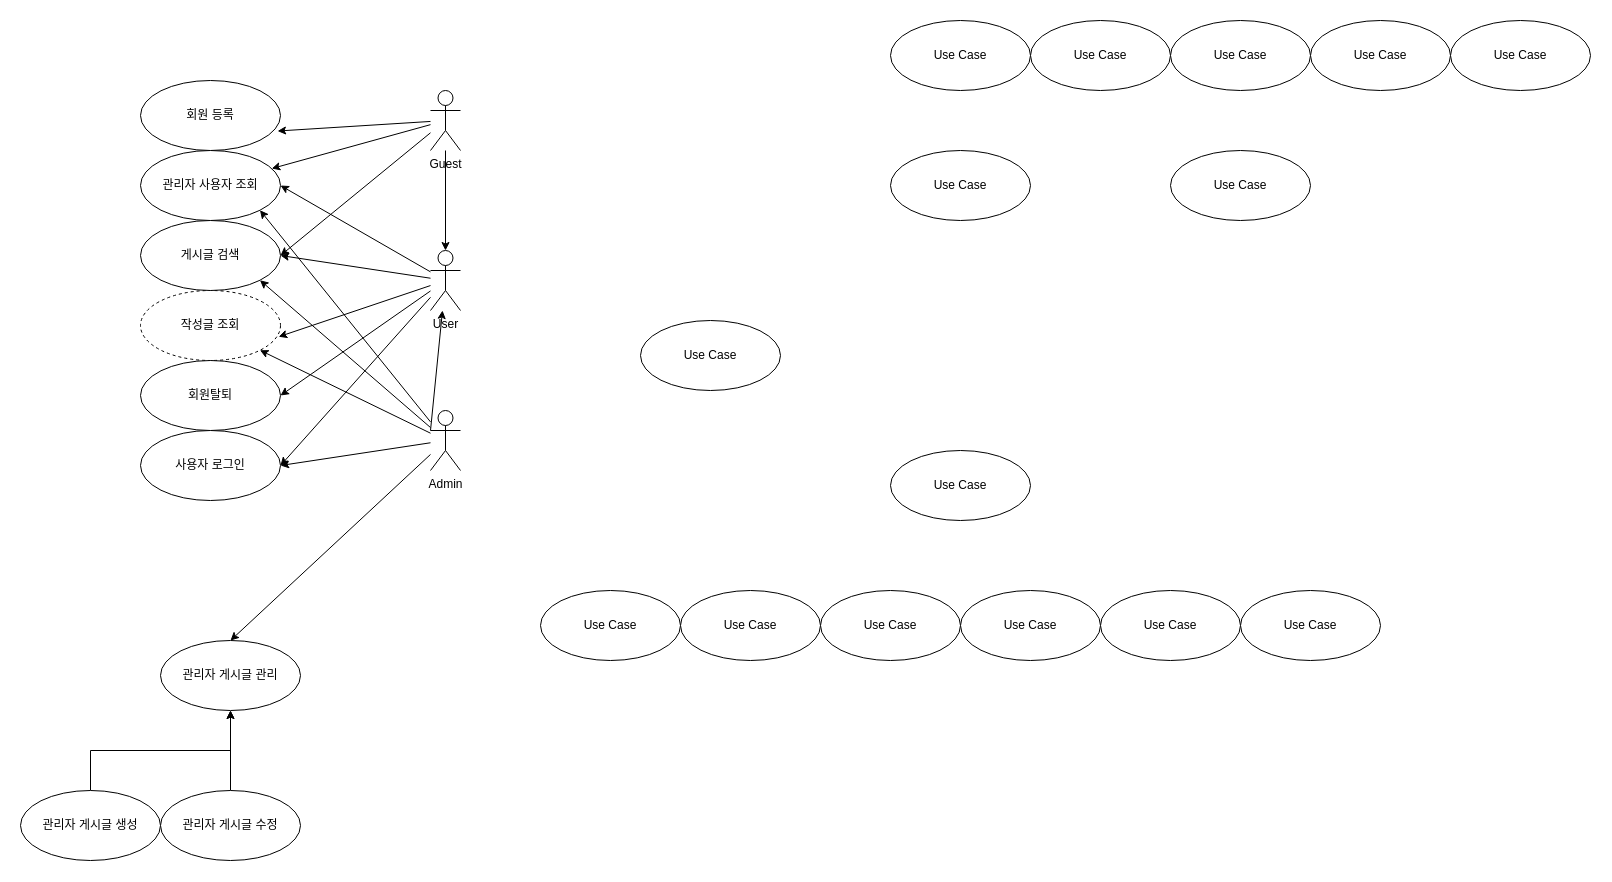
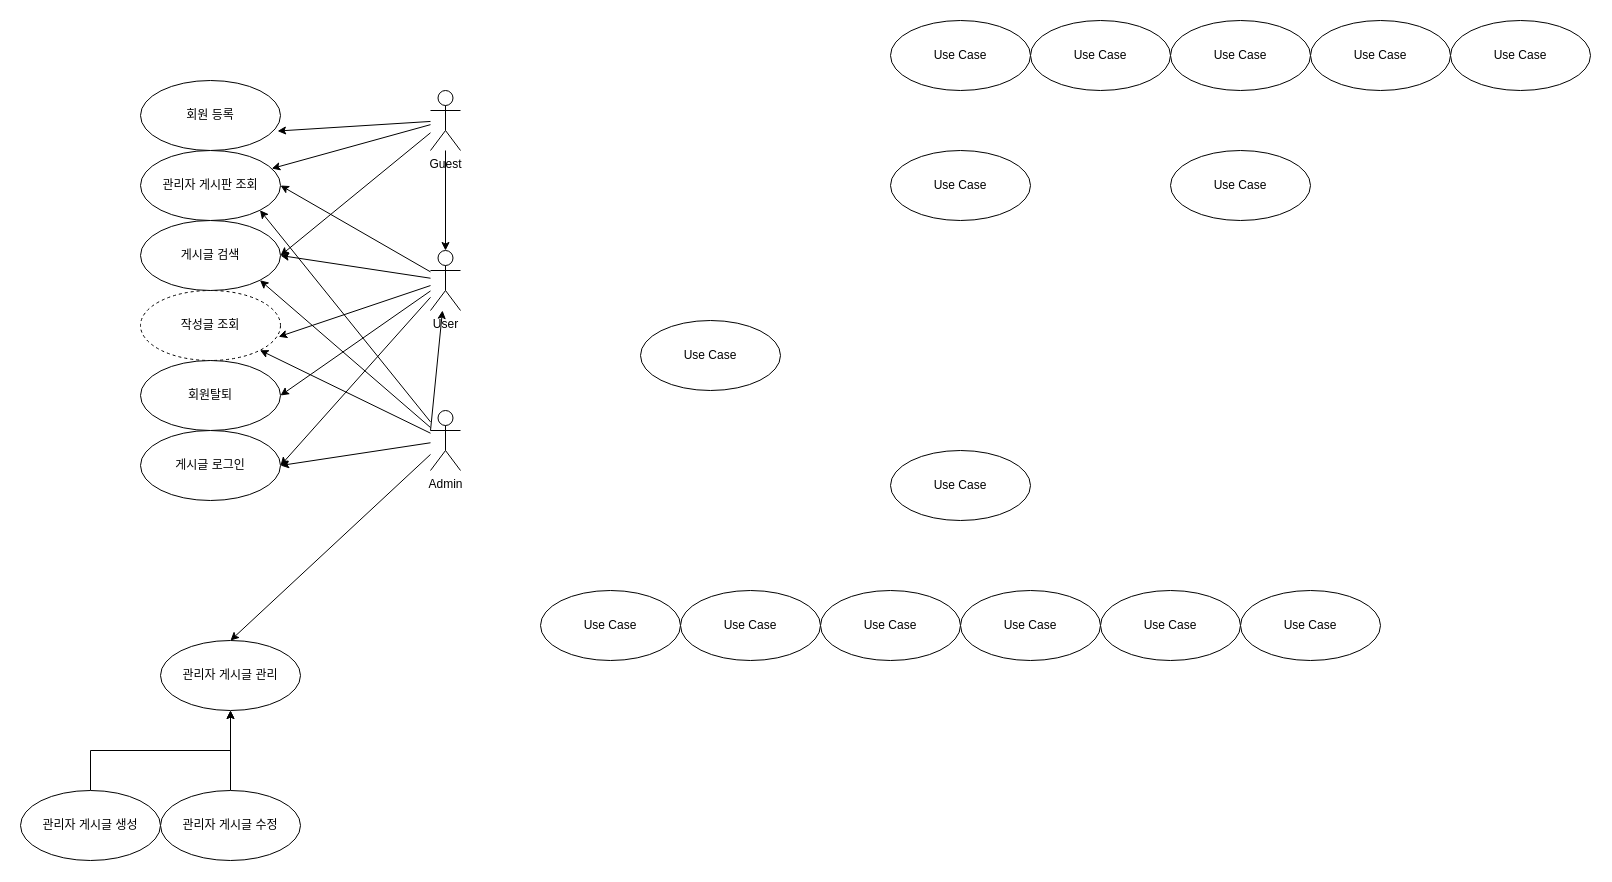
- <mxCell id="10" value="관리자 사용자 조회" style="ellipse;whiteSpace=wrap;html=1;" vertex="1" parent="1"><mxGeometry x="140" y="150" width="140" height="70" as="geometry" /></mxCell>
+ <mxCell id="10" value="관리자 게시판 조회" style="ellipse;whiteSpace=wrap;html=1;" vertex="1" parent="1"><mxGeometry x="140" y="150" width="140" height="70" as="geometry" /></mxCell>
- <mxCell id="9" value="사용자 로그인" style="ellipse;whiteSpace=wrap;html=1;" vertex="1" parent="1"><mxGeometry x="140" y="430" width="140" height="70" as="geometry" /></mxCell>
+ <mxCell id="9" value="게시글 로그인" style="ellipse;whiteSpace=wrap;html=1;" vertex="1" parent="1"><mxGeometry x="140" y="430" width="140" height="70" as="geometry" /></mxCell>
